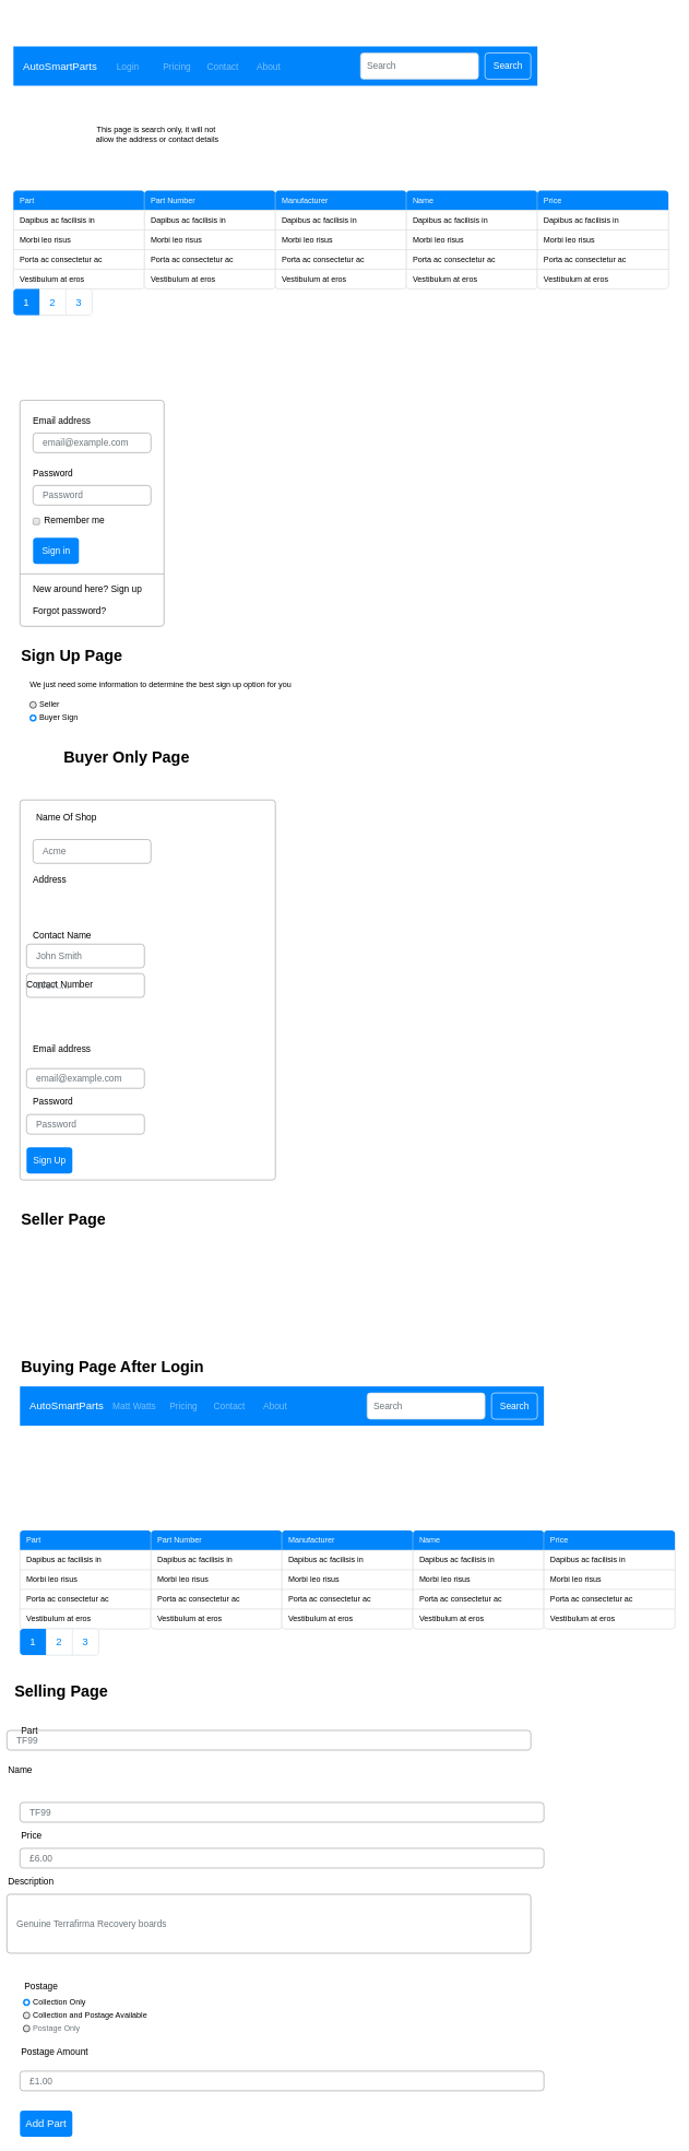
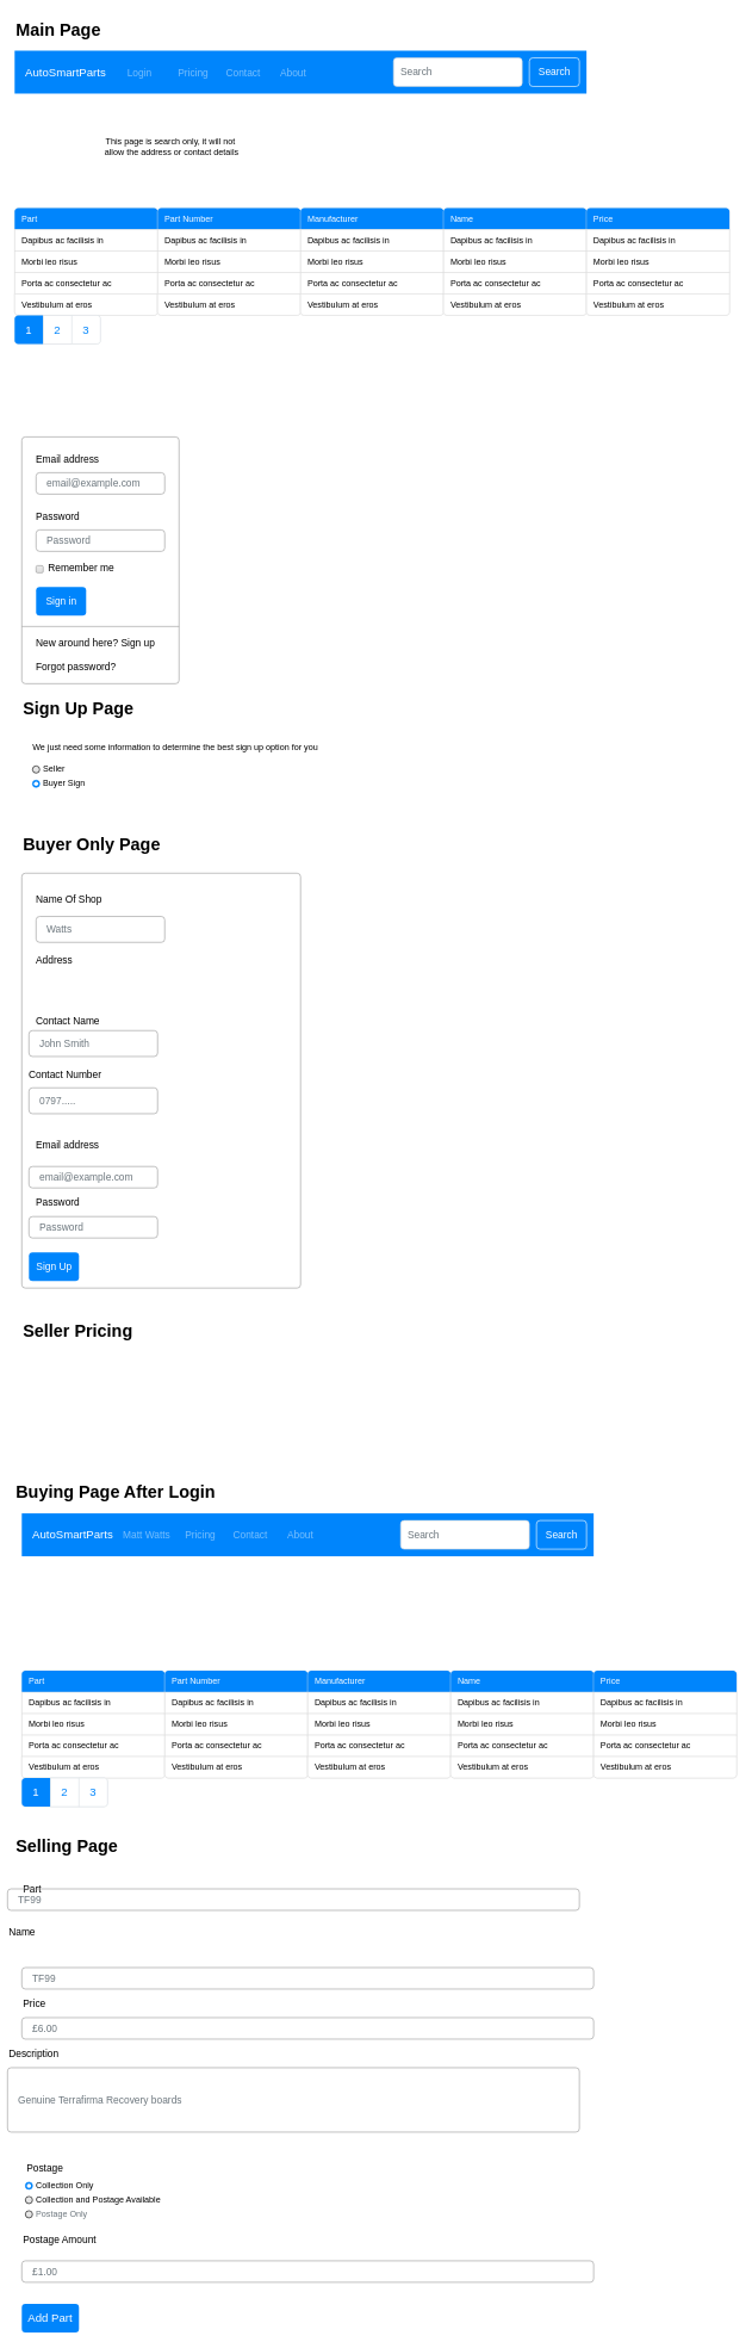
+ <mxCell id="43" value="&lt;h1 style=&quot;margin-top: 0px;&quot;&gt;Main Page&lt;/h1&gt;" style="text;html=1;whiteSpace=wrap;overflow=hidden;rounded=0;" parent="1" vertex="1"><mxGeometry width="180" height="40" as="geometry" x="20" y="20" /></mxCell>
- <mxCell id="53" value="&lt;h1 style=&quot;margin-top: 0px;&quot;&gt;Sign Up Page&lt;/h1&gt;" style="text;html=1;whiteSpace=wrap;overflow=hidden;rounded=0;" parent="1" vertex="1"><mxGeometry x="30" y="980" width="180" height="40" as="geometry" /></mxCell>
+ <mxCell id="53" value="&lt;h1 style=&quot;margin-top: 0px;&quot;&gt;Sign Up Page&lt;/h1&gt;" style="text;html=1;whiteSpace=wrap;overflow=hidden;rounded=0;" parent="1" vertex="1"><mxGeometry x="30" y="970" width="180" height="40" as="geometry" /></mxCell>
- <mxCell id="115" value="&lt;h1 style=&quot;margin-top: 0px;&quot;&gt;Buyer Only Page&lt;/h1&gt;" style="text;html=1;whiteSpace=wrap;overflow=hidden;rounded=0;" vertex="1" parent="1"><mxGeometry x="95" y="1135" width="250" height="40" as="geometry" /></mxCell>
+ <mxCell id="115" value="&lt;h1 style=&quot;margin-top: 0px;&quot;&gt;Buyer Only Page&lt;/h1&gt;" style="text;html=1;whiteSpace=wrap;overflow=hidden;rounded=0;" vertex="1" parent="1"><mxGeometry x="30" y="1160" width="250" height="40" as="geometry" /></mxCell>
- <mxCell id="122" value="Name Of Shop" style="fillColor=none;strokeColor=none;align=left;spacing=20;fontSize=14;" vertex="1" parent="116"><mxGeometry x="5" y="2.083" width="220" height="48.333" as="geometry" /></mxCell>
+ <mxCell id="122" value="Name Of Shop" style="fillColor=none;strokeColor=none;align=left;spacing=20;fontSize=14;" vertex="1" parent="116"><mxGeometry y="12.083" width="220" height="48.333" as="geometry" /></mxCell>
- <mxCell id="123" value="Acme" style="html=1;shadow=0;dashed=0;shape=mxgraph.bootstrap.rrect;rSize=5;fillColor=none;strokeColor=#999999;align=left;spacing=15;fontSize=14;fontColor=#6C767D;" vertex="1" parent="116"><mxGeometry x="20" y="60.417" width="180" height="36.25" as="geometry" /></mxCell>
+ <mxCell id="123" value="Watts" style="html=1;shadow=0;dashed=0;shape=mxgraph.bootstrap.rrect;rSize=5;fillColor=none;strokeColor=#999999;align=left;spacing=15;fontSize=14;fontColor=#6C767D;" vertex="1" parent="116"><mxGeometry x="20" y="60.417" width="180" height="36.25" as="geometry" /></mxCell>
- <mxCell id="126" value="0797....." style="html=1;shadow=0;dashed=0;shape=mxgraph.bootstrap.rrect;rSize=5;fillColor=none;strokeColor=#999999;align=left;spacing=15;fontSize=14;fontColor=#6C767D;" vertex="1" parent="116"><mxGeometry x="10" y="265.003" width="180" height="36.25" as="geometry" /></mxCell>
+ <mxCell id="126" value="0797....." style="html=1;shadow=0;dashed=0;shape=mxgraph.bootstrap.rrect;rSize=5;fillColor=none;strokeColor=#999999;align=left;spacing=15;fontSize=14;fontColor=#6C767D;" vertex="1" parent="116"><mxGeometry x="10" y="300.003" width="180" height="36.25" as="geometry" /></mxCell>
- <mxCell id="130" value="&lt;h1 style=&quot;margin-top: 0px;&quot;&gt;Seller Page&lt;/h1&gt;" style="text;html=1;whiteSpace=wrap;overflow=hidden;rounded=0;" vertex="1" parent="1"><mxGeometry x="30" y="1840" width="350" height="40" as="geometry" /></mxCell>
+ <mxCell id="130" value="&lt;h1 style=&quot;margin-top: 0px;&quot;&gt;Seller Pricing&lt;/h1&gt;" style="text;html=1;whiteSpace=wrap;overflow=hidden;rounded=0;" vertex="1" parent="1"><mxGeometry x="30" y="1840" width="350" height="40" as="geometry" /></mxCell>
- <mxCell id="95" value="&lt;h1 style=&quot;margin-top: 0px;&quot;&gt;Buying Page After Login&lt;/h1&gt;" style="text;html=1;whiteSpace=wrap;overflow=hidden;rounded=0;" parent="1" vertex="1"><mxGeometry x="30" y="2065" width="350" height="40" as="geometry" /></mxCell>
+ <mxCell id="95" value="&lt;h1 style=&quot;margin-top: 0px;&quot;&gt;Buying Page After Login&lt;/h1&gt;" style="text;html=1;whiteSpace=wrap;overflow=hidden;rounded=0;" parent="1" vertex="1"><mxGeometry x="20" y="2065" width="350" height="40" as="geometry" /></mxCell>
